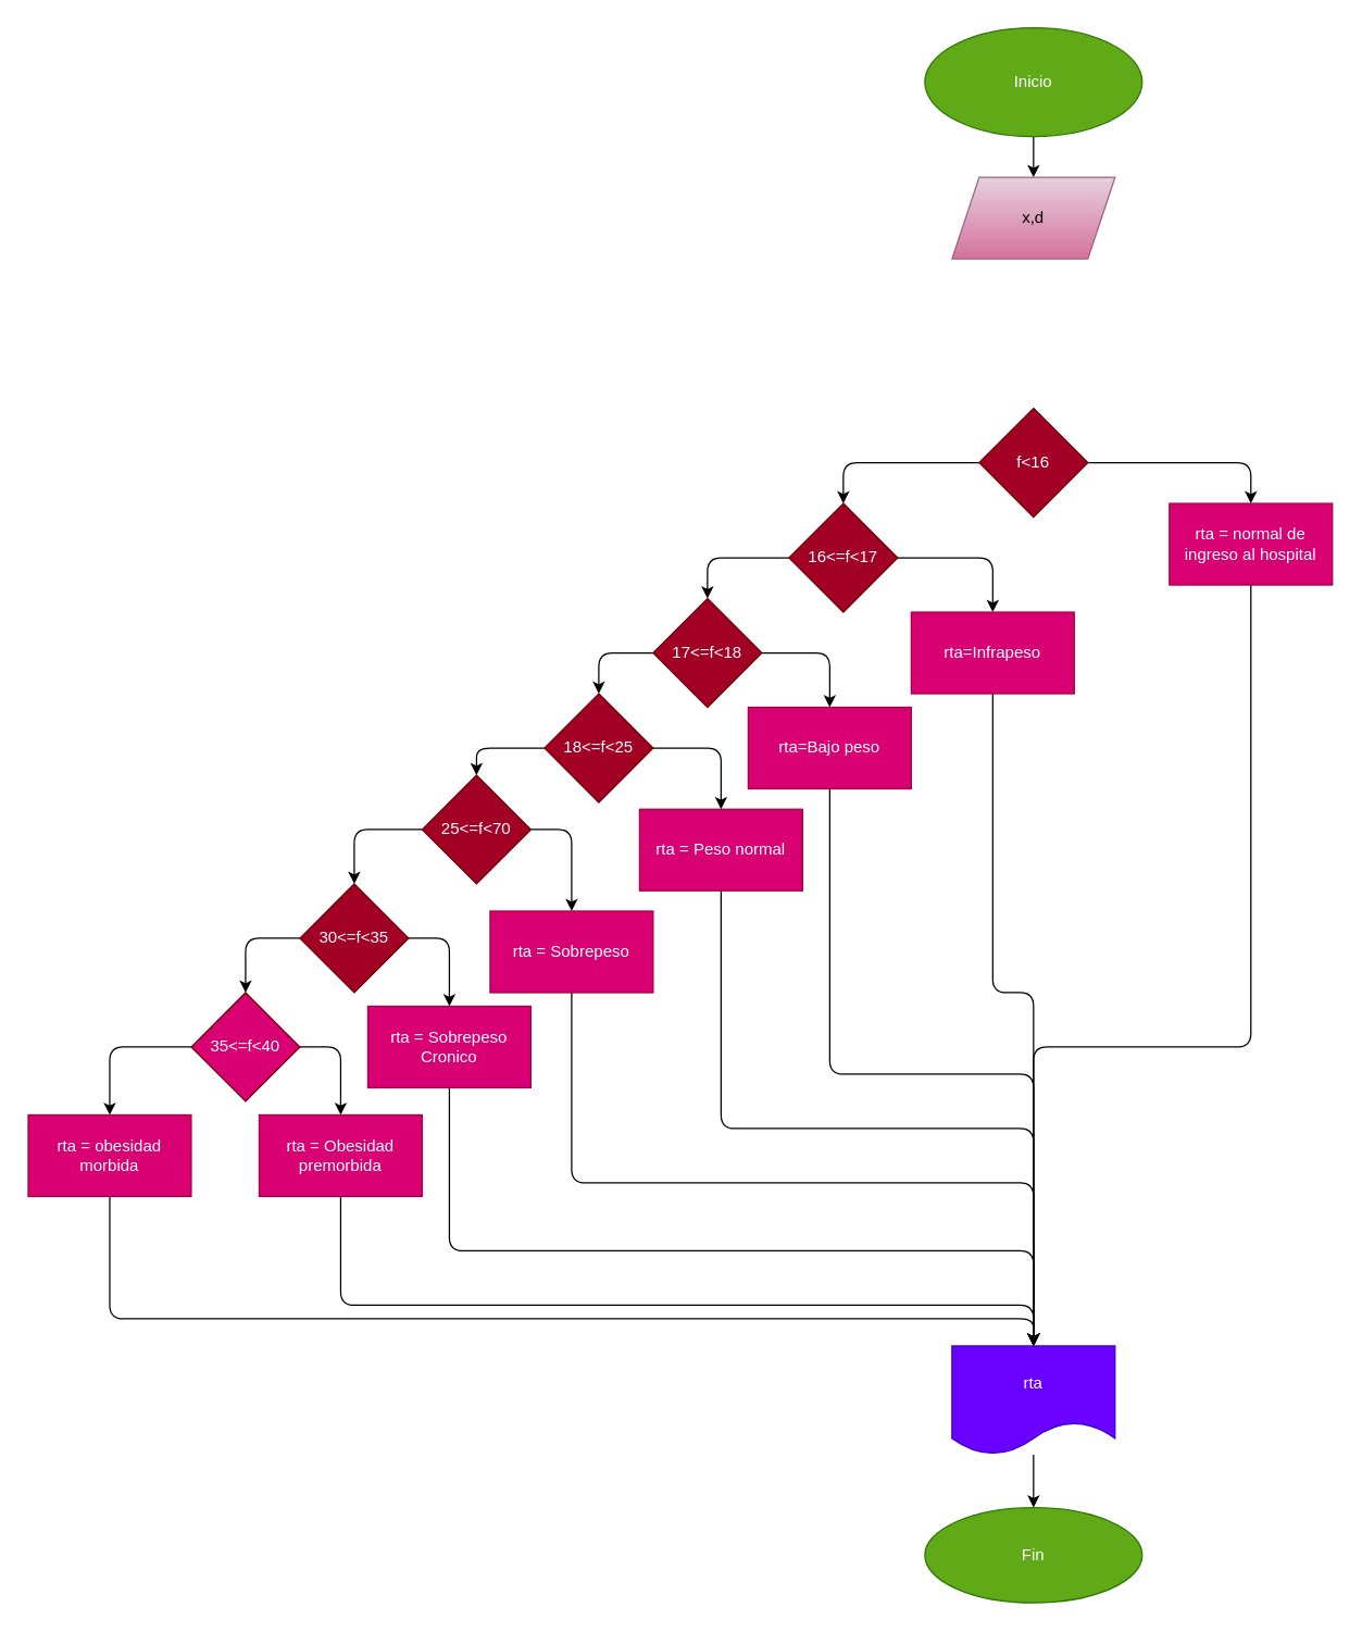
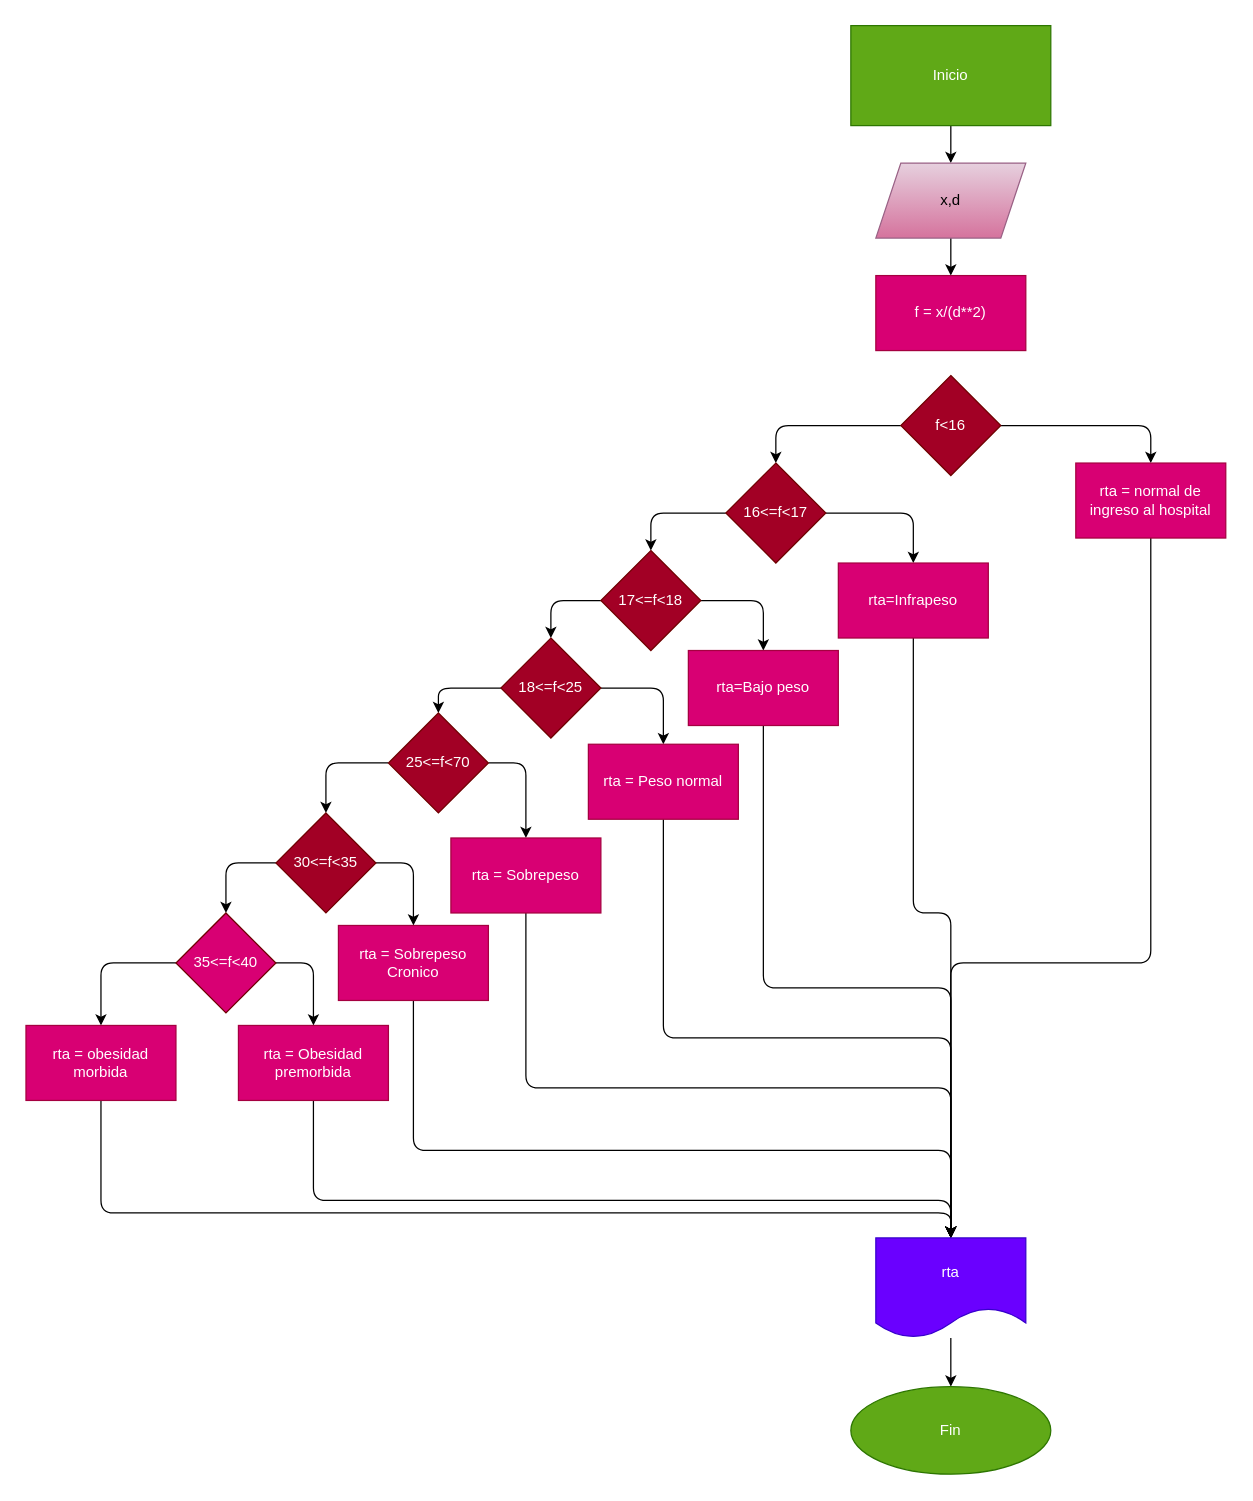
- <mxCell id="3" value="Inicio" style="ellipse;whiteSpace=wrap;html=1;fillColor=#60a917;fontColor=#ffffff;strokeColor=#2D7600;" vertex="1" parent="1"><mxGeometry x="680" y="20" width="160" height="80" as="geometry" /></mxCell>
+ <mxCell id="3" value="Inicio" style="whiteSpace=wrap;html=1;fillColor=#60a917;fontColor=#ffffff;strokeColor=#2D7600;rounded=0;" vertex="1" parent="1"><mxGeometry x="680" y="20" width="160" height="80" as="geometry" /></mxCell>
+ <mxCell id="4" value="" style="edgeStyle=none;html=1;" edge="1" parent="1" source="5" target="6"><mxGeometry relative="1" as="geometry" /></mxCell>
+ <mxCell id="6" value="f = x/(d**2)" style="whiteSpace=wrap;html=1;fillColor=#d80073;fontColor=#ffffff;strokeColor=#A50040;" vertex="1" parent="1"><mxGeometry x="700" y="220" width="120" height="60" as="geometry" /></mxCell>
